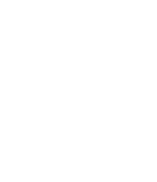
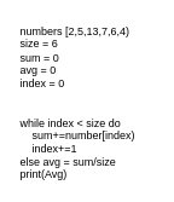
+ <mxCell id="2" value="numbers [2,5,13,7,6,4)&#10;size = 6&#10;sum = 0&#10;avg = 0&#10;index = 0&#10;&#10;&#10;while index &lt; size do&#10;    sum+=number[index)&#10;    index+=1&#10;else avg = sum/size&#10;print(Avg)" style="text;whiteSpace=wrap;html=1;" parent="1" vertex="1"><mxGeometry x="20" y="20" width="150" height="180" as="geometry" /></mxCell>
